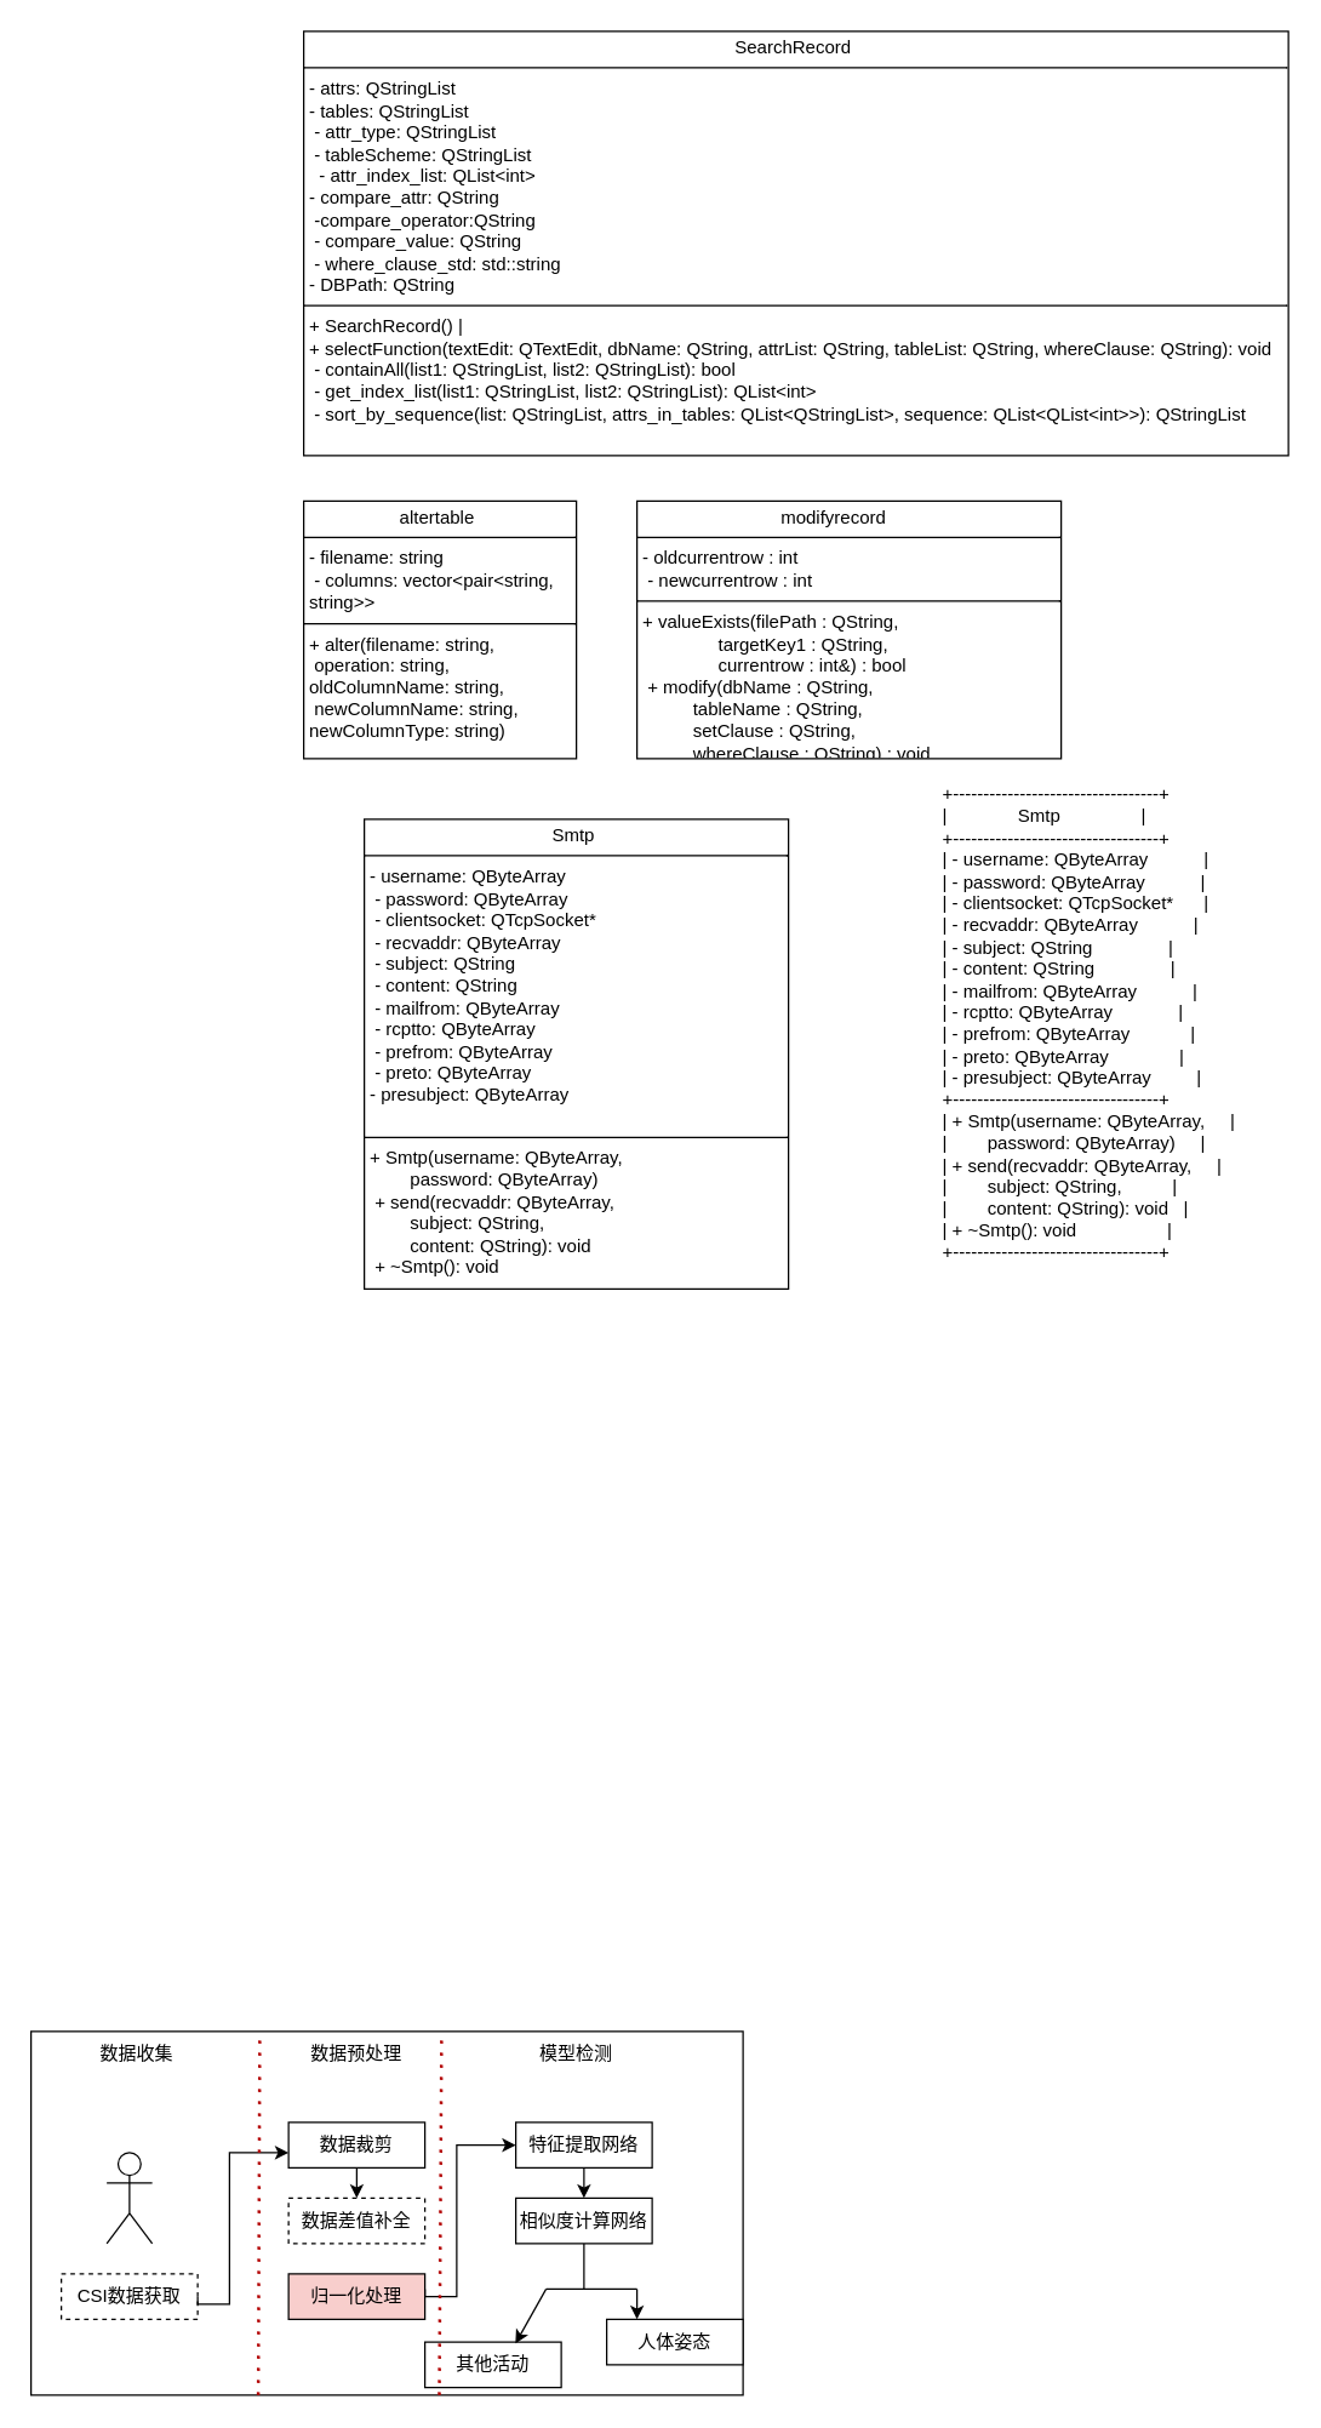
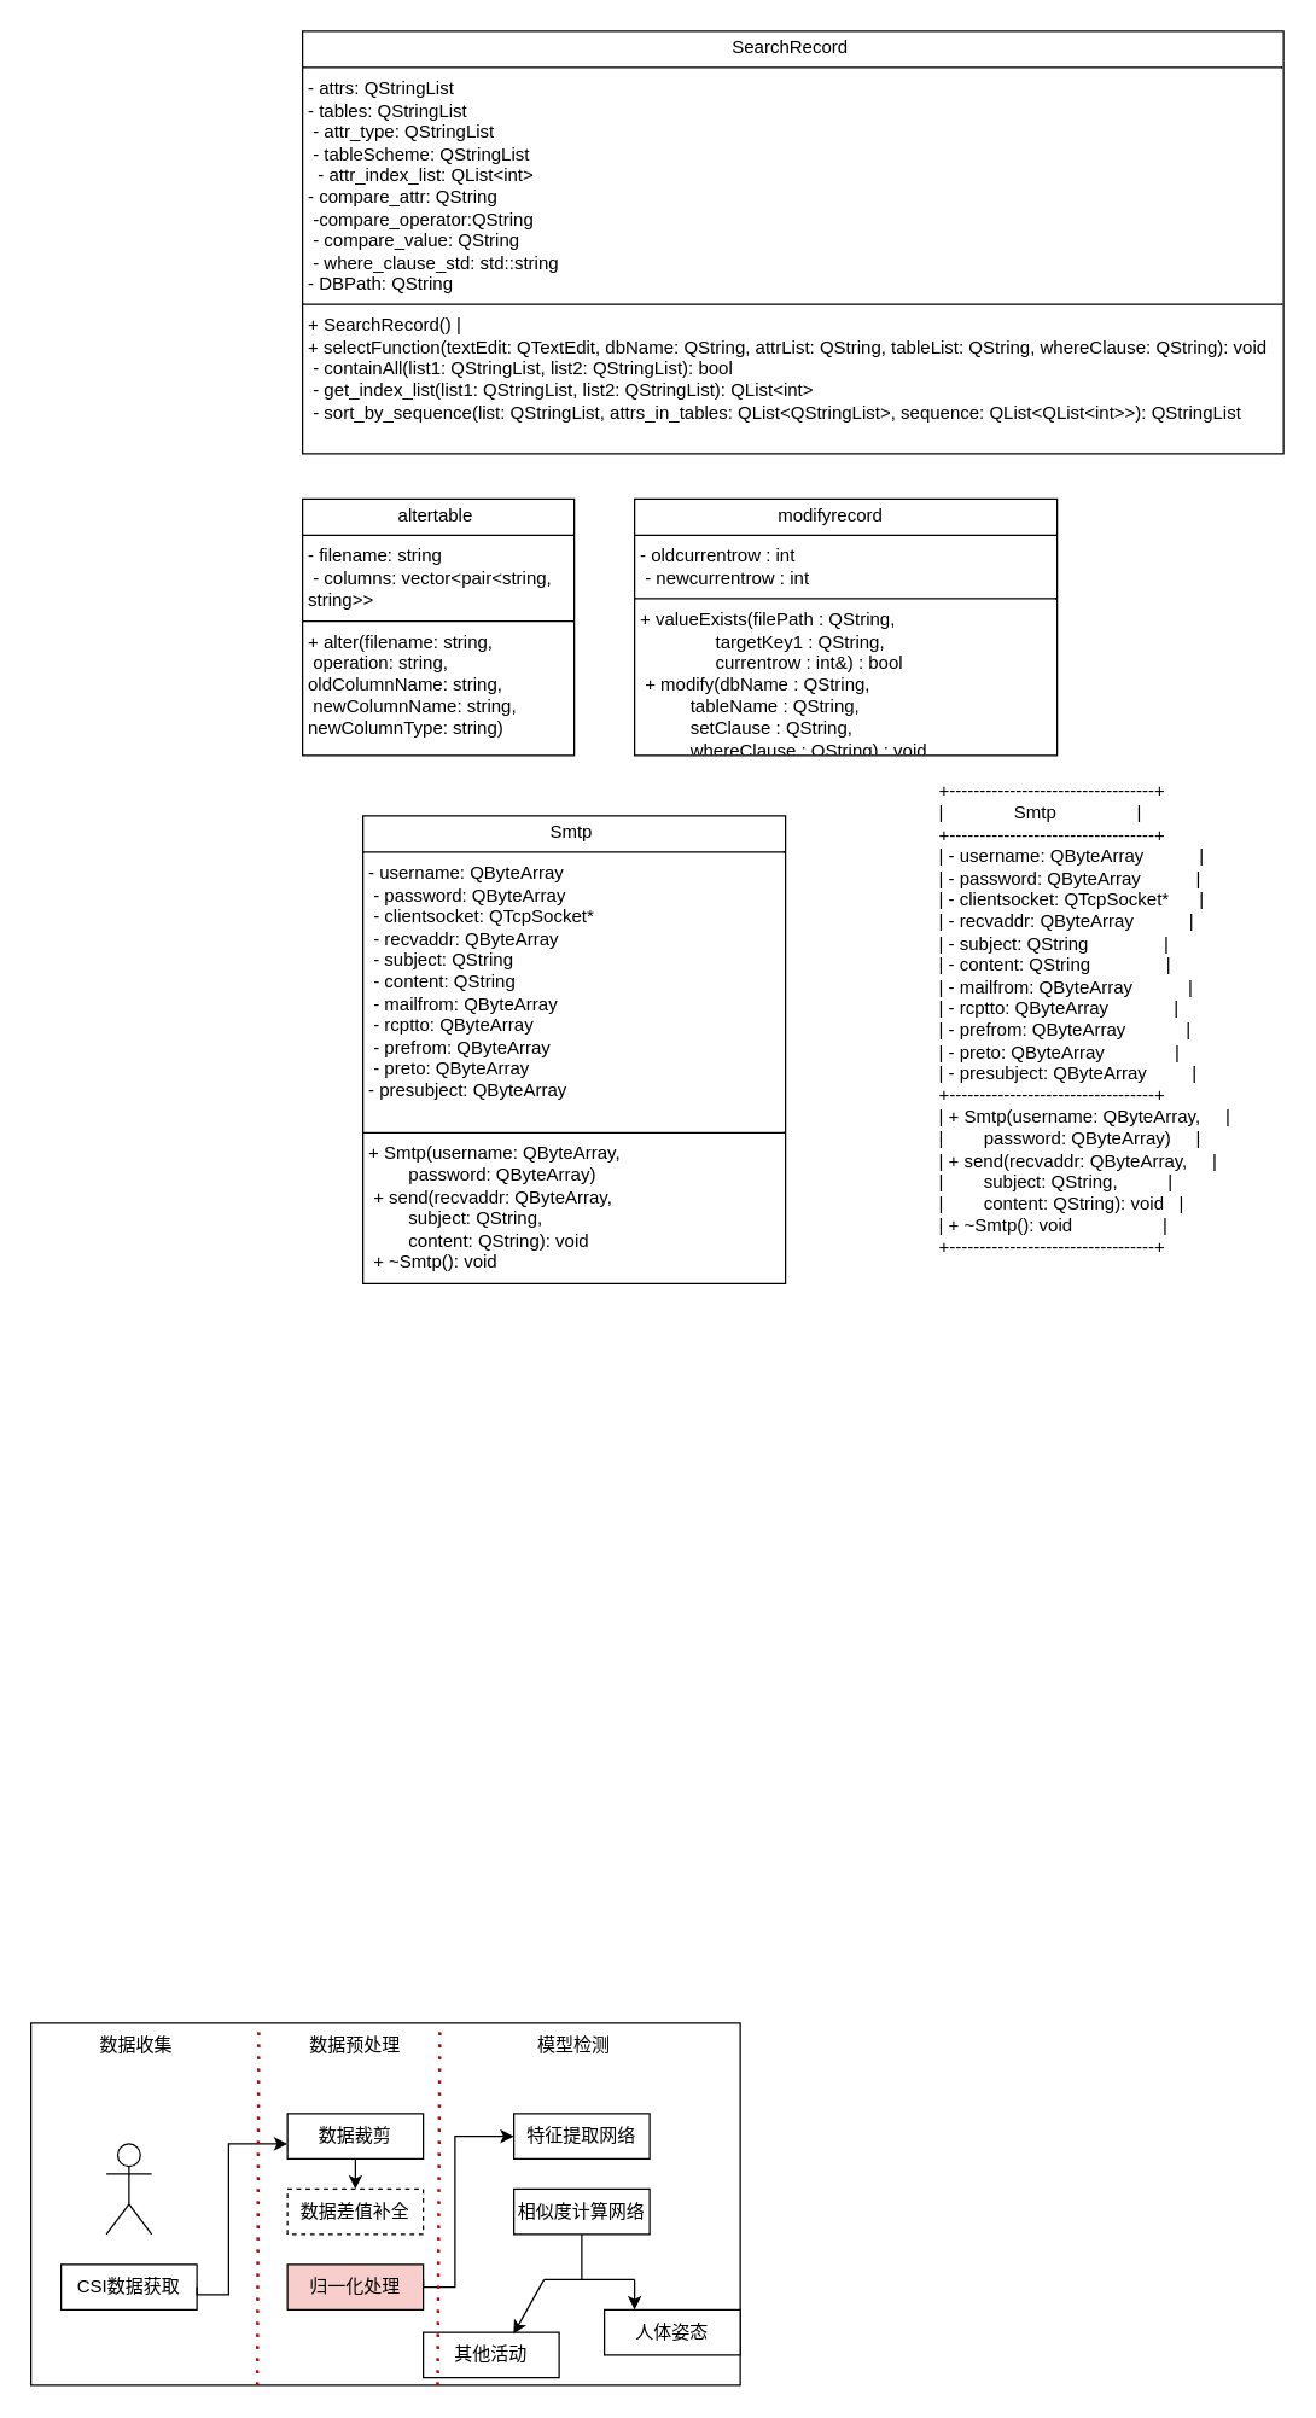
- <mxCell id="21" value="" style="endArrow=classic;html=1;rounded=0;exitX=0.5;exitY=1;exitDx=0;exitDy=0;entryX=0.5;entryY=0;entryDx=0;entryDy=0;" edge="1" parent="1" source="19" target="20"><mxGeometry width="50" height="50" relative="1" as="geometry"><mxPoint x="410" y="1580" as="sourcePoint" /><mxPoint x="460" y="1530" as="targetPoint" /></mxGeometry></mxCell>
- <mxCell id="9" value="CSI数据获取" style="rounded=0;whiteSpace=wrap;html=1;dashed=1;" vertex="1" parent="1"><mxGeometry x="40" y="1500" width="90" height="30" as="geometry" /></mxCell>
+ <mxCell id="9" value="CSI数据获取" style="rounded=0;whiteSpace=wrap;html=1;" vertex="1" parent="1"><mxGeometry x="40" y="1500" width="90" height="30" as="geometry" /></mxCell>
